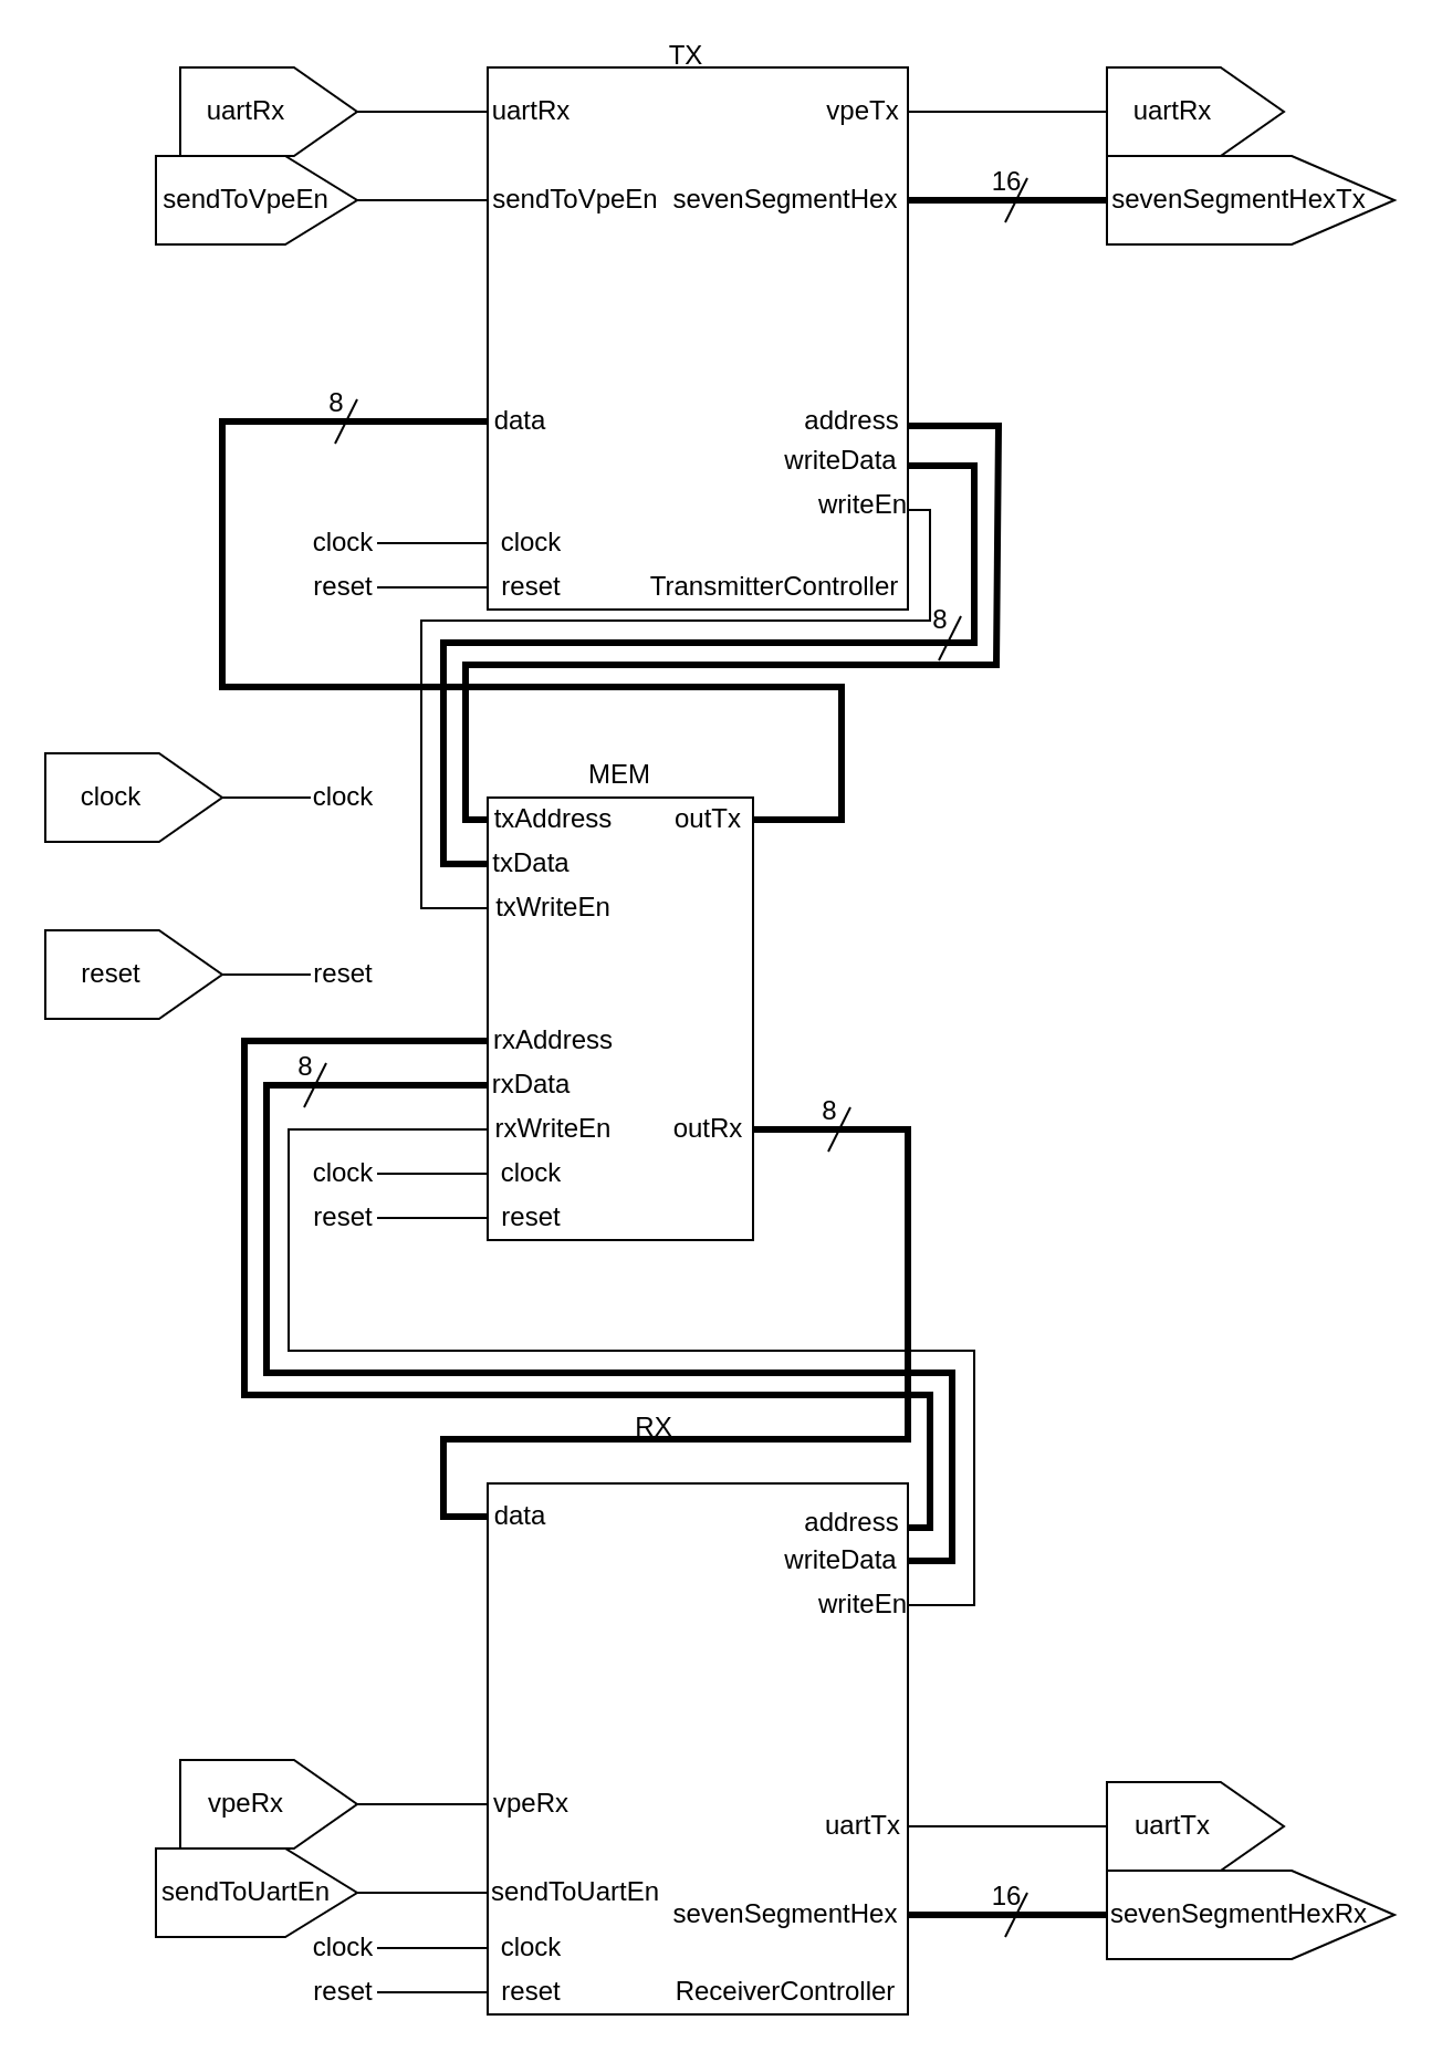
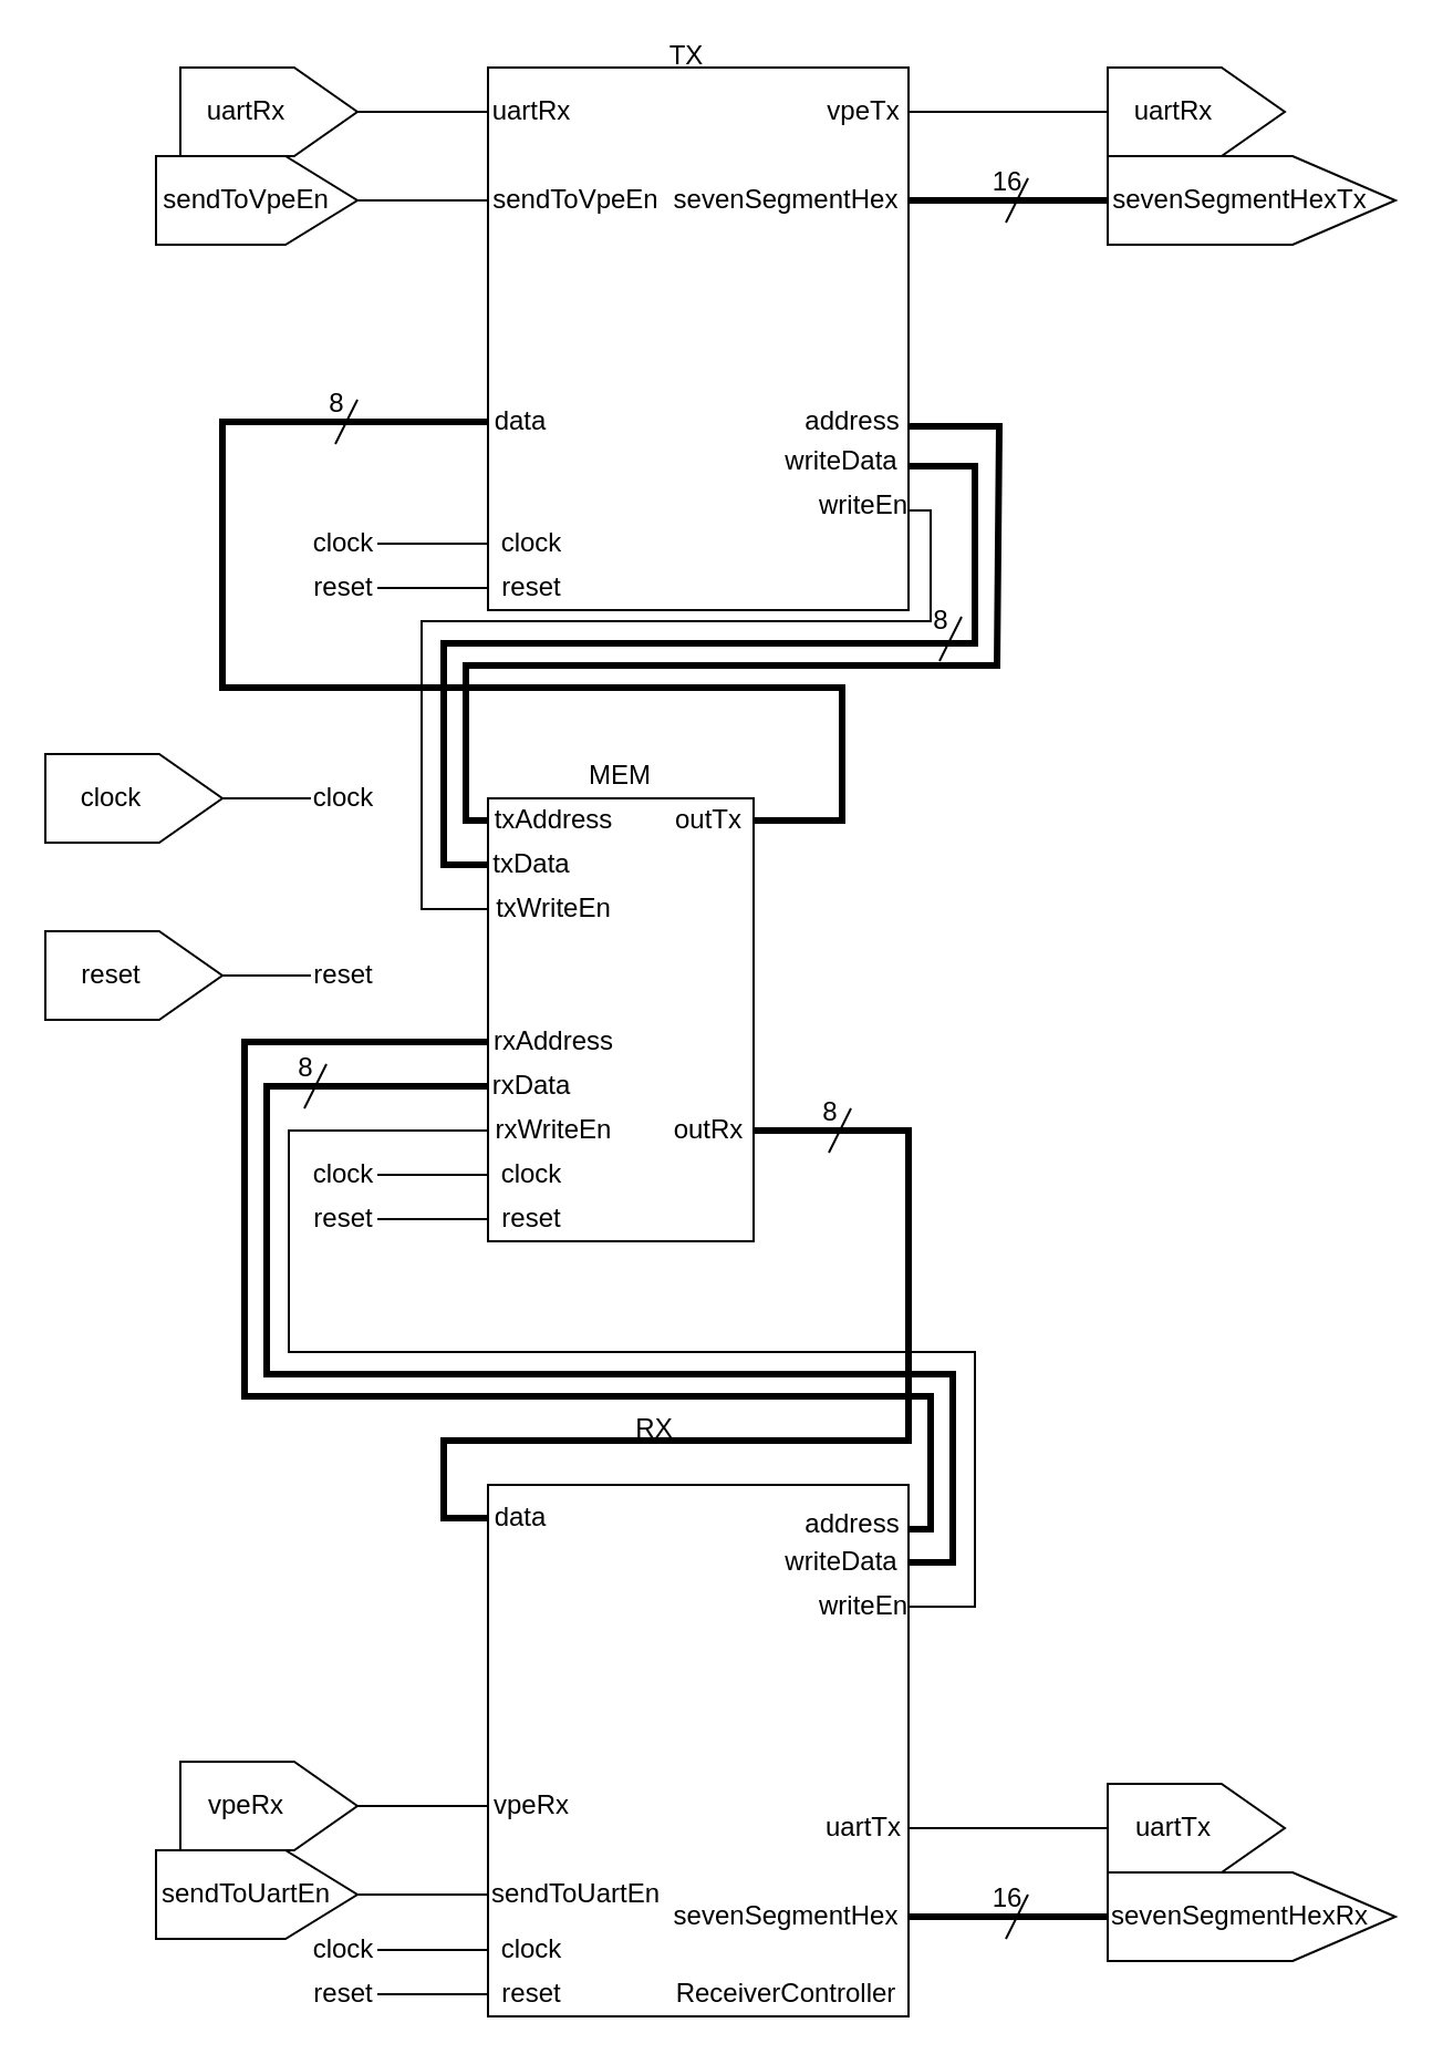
- <mxCell id="33" value="TransmitterController" style="text;html=1;align=center;verticalAlign=middle;whiteSpace=wrap;rounded=0;" vertex="1" parent="1"><mxGeometry x="290" y="255" width="120" height="20" as="geometry" /></mxCell>
